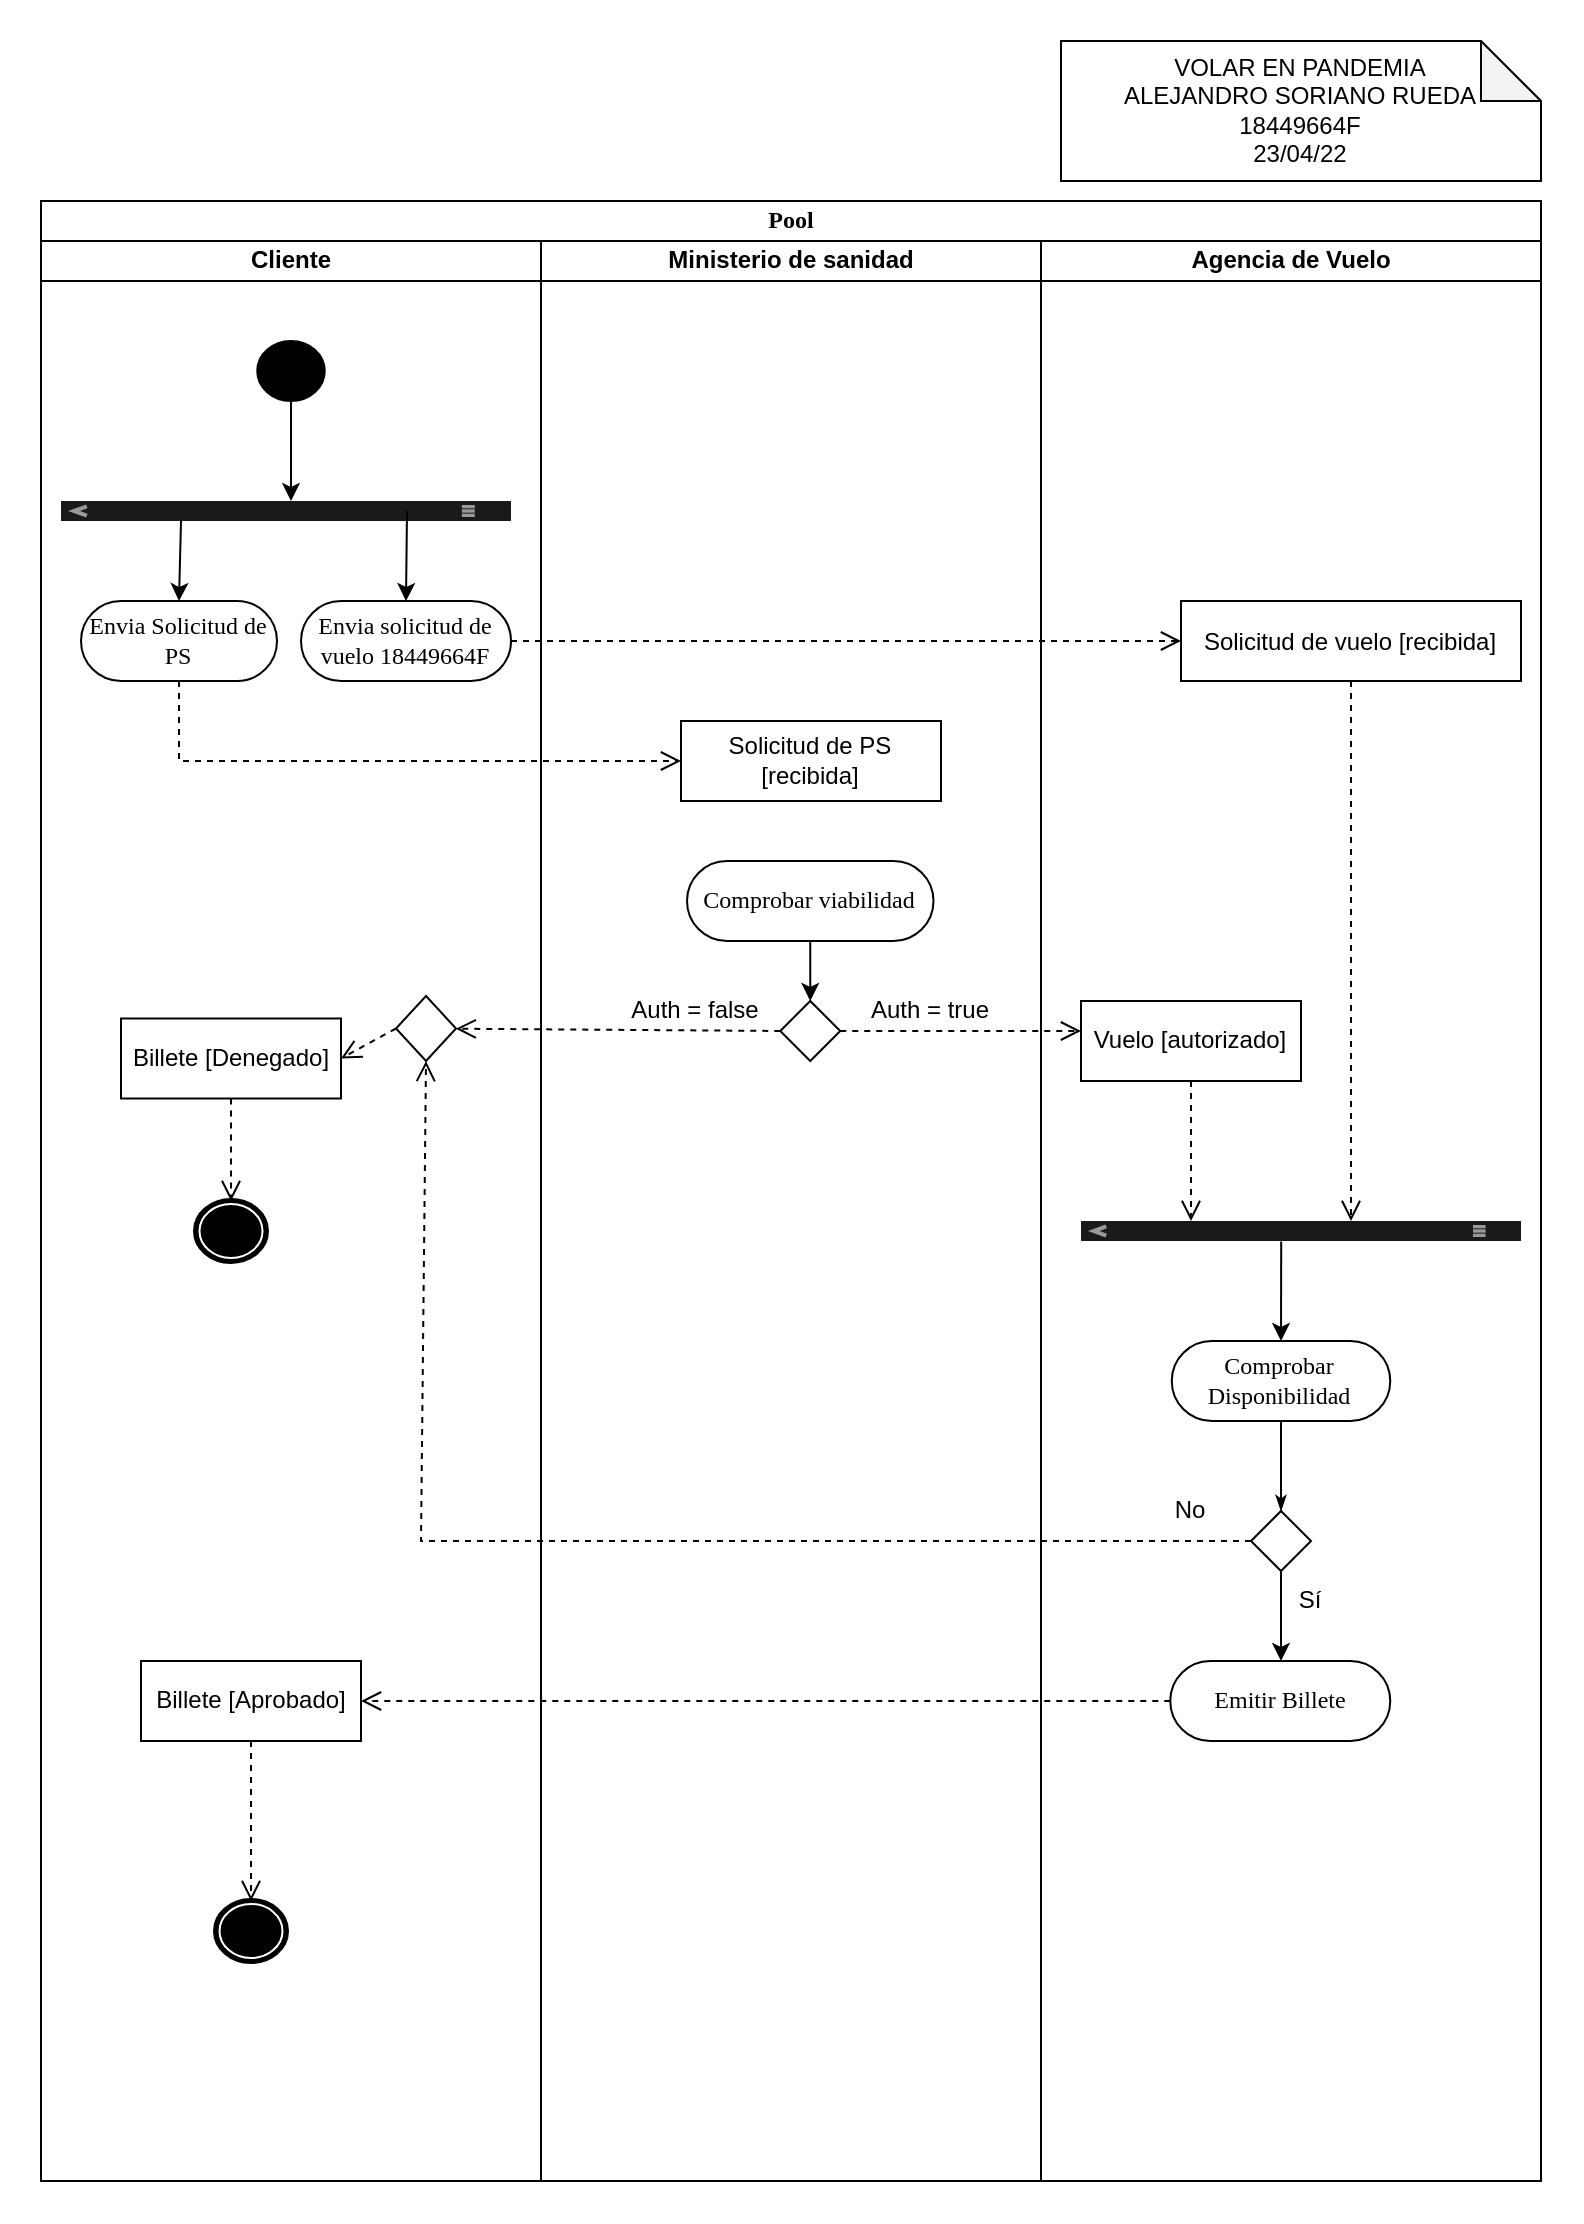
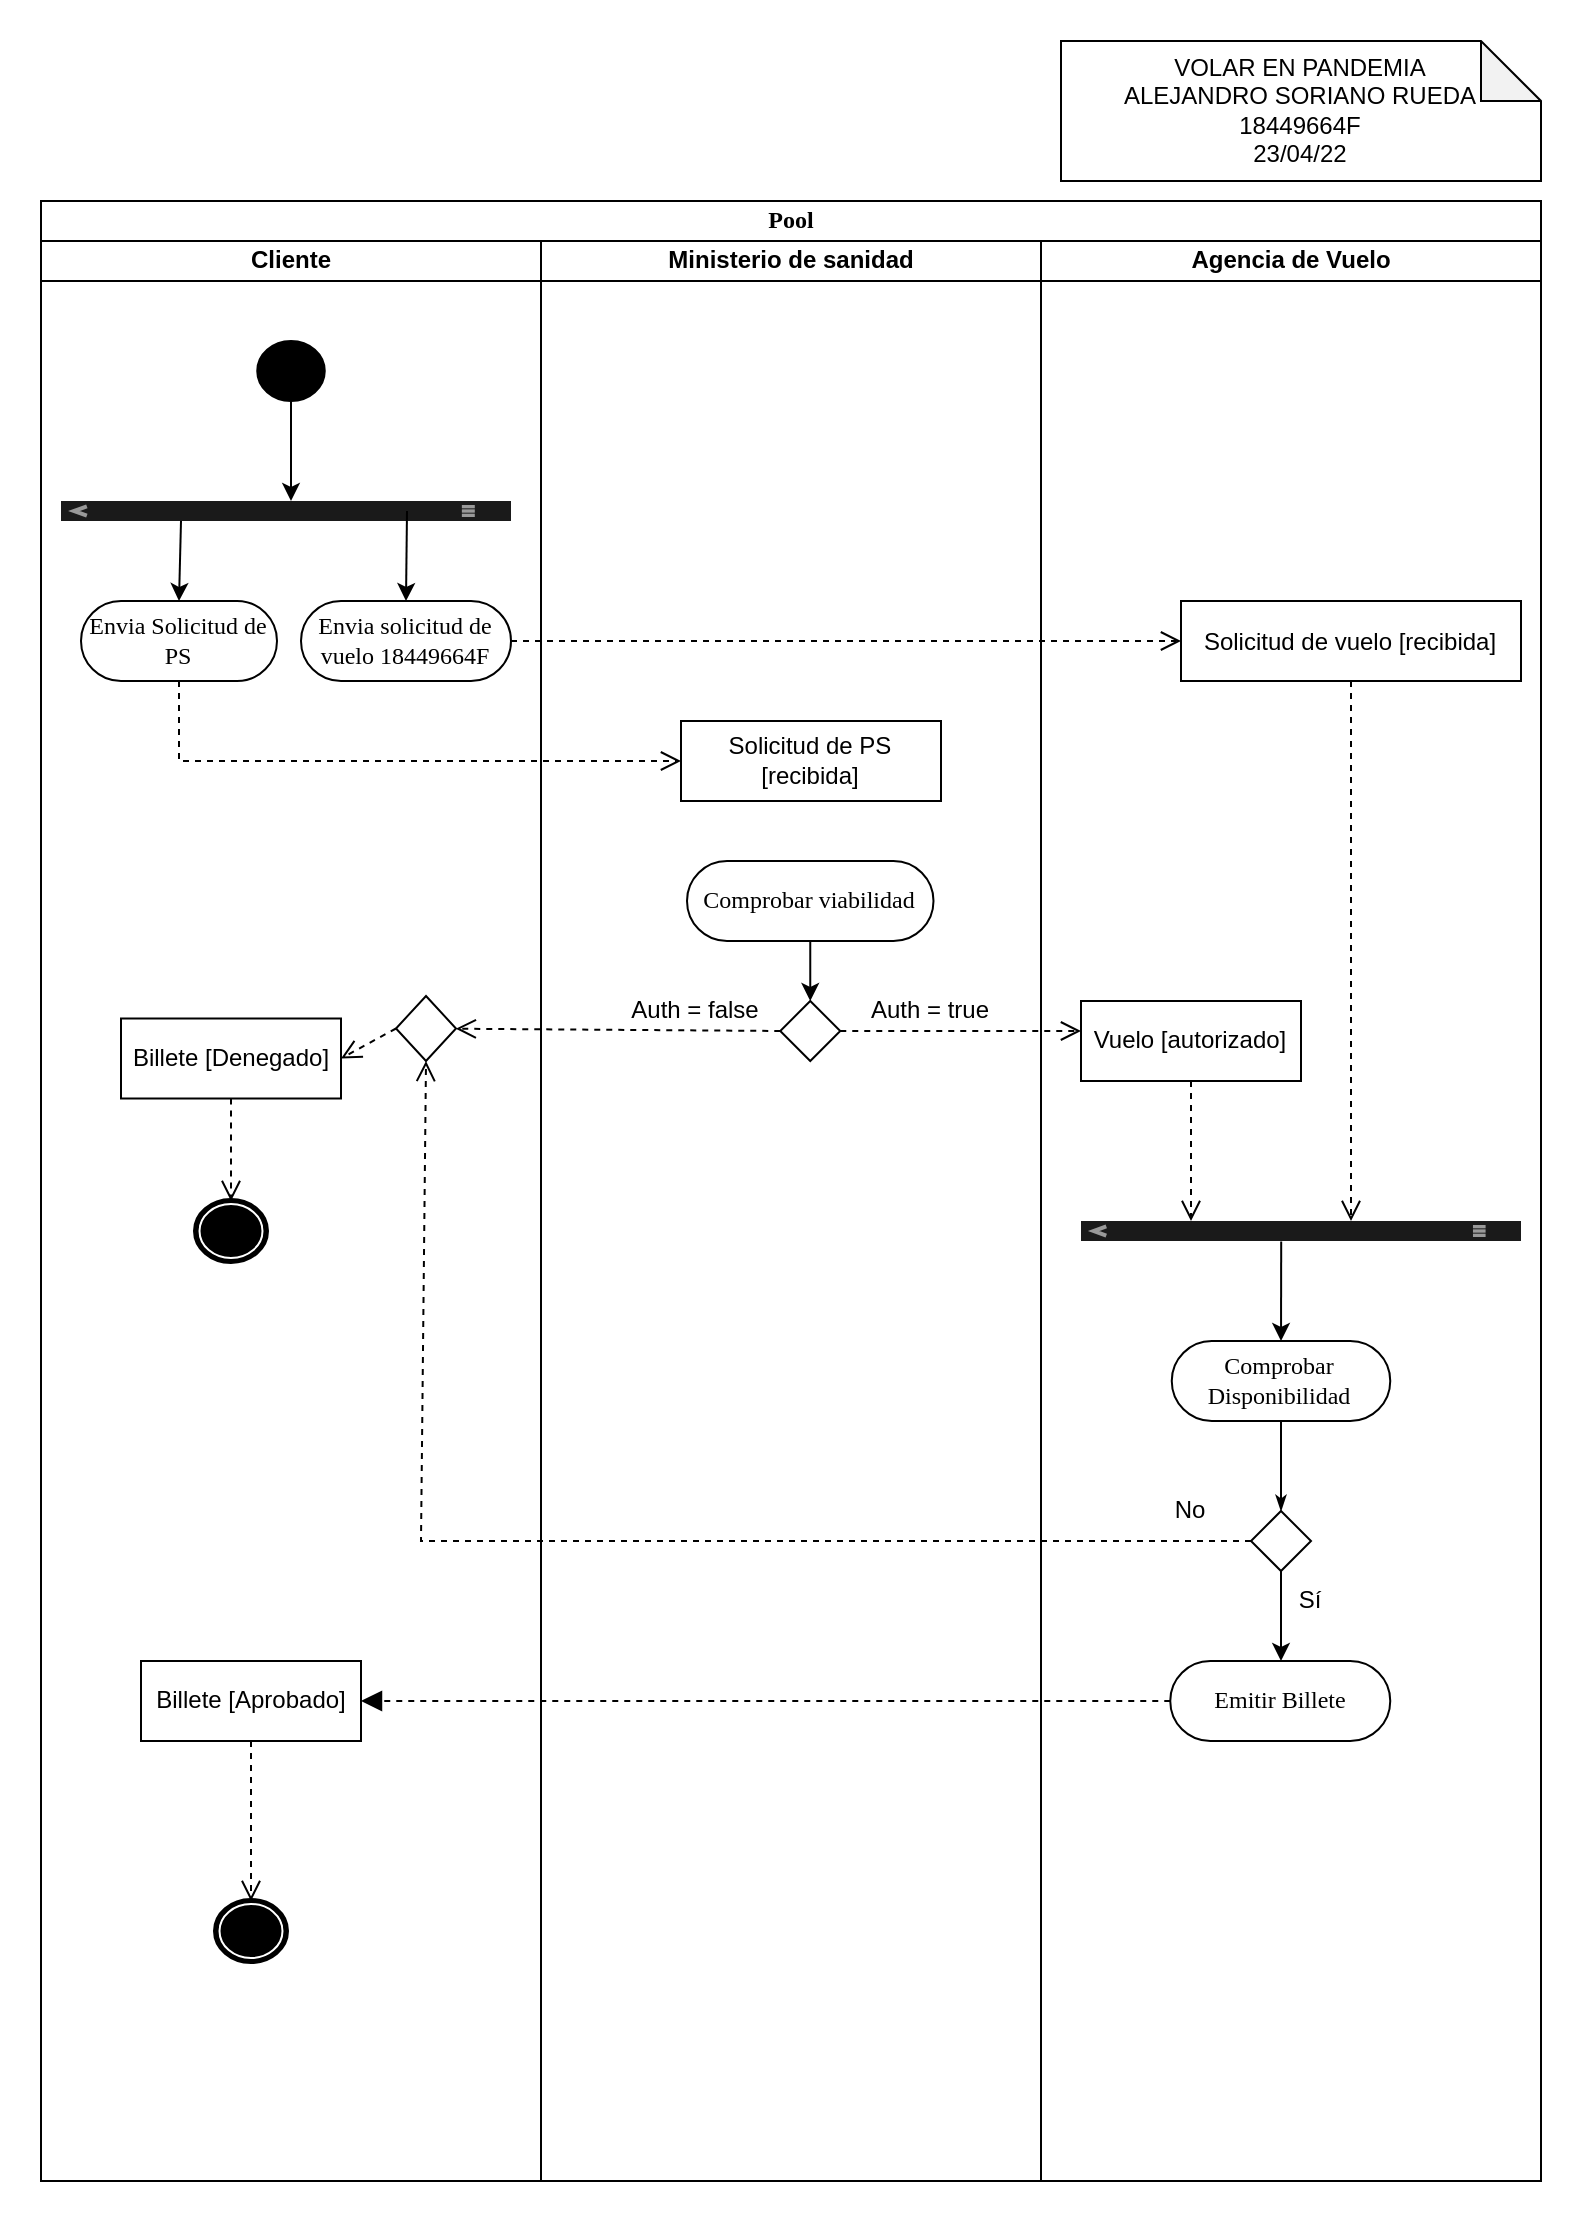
- <mxCell id="42" value="" style="html=1;verticalAlign=bottom;endArrow=open;dashed=1;endSize=8;rounded=0;exitX=0;exitY=0.5;exitDx=0;exitDy=0;entryX=1;entryY=0.5;entryDx=0;entryDy=0;" edge="1" parent="2" source="30" target="15"><mxGeometry relative="1" as="geometry"><mxPoint x="410" y="630" as="sourcePoint" /><mxPoint x="210" y="745" as="targetPoint" /></mxGeometry></mxCell>
+ <mxCell id="42" value="" style="html=1;verticalAlign=bottom;endArrow=block;dashed=1;endSize=8;rounded=0;exitX=0;exitY=0.5;exitDx=0;exitDy=0;entryX=1;entryY=0.5;entryDx=0;entryDy=0;" edge="1" parent="2" source="30" target="15"><mxGeometry relative="1" as="geometry"><mxPoint x="410" y="630" as="sourcePoint" /><mxPoint x="210" y="745" as="targetPoint" /></mxGeometry></mxCell>
